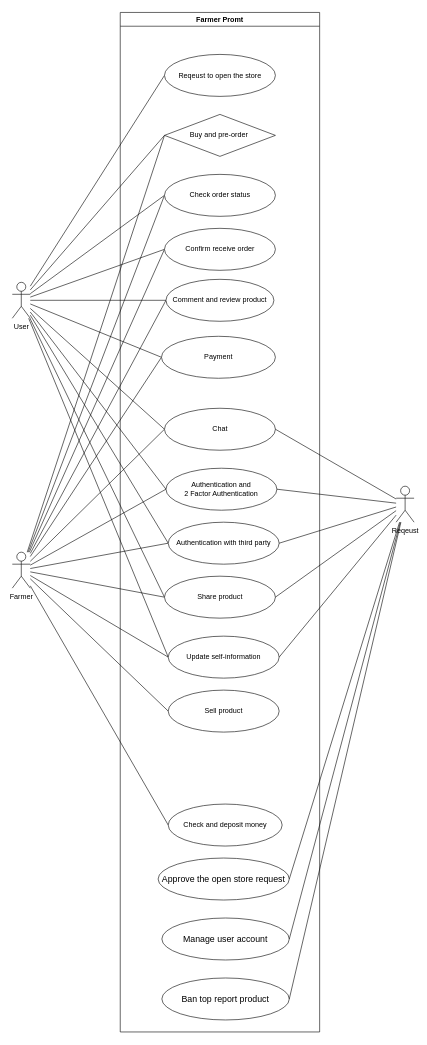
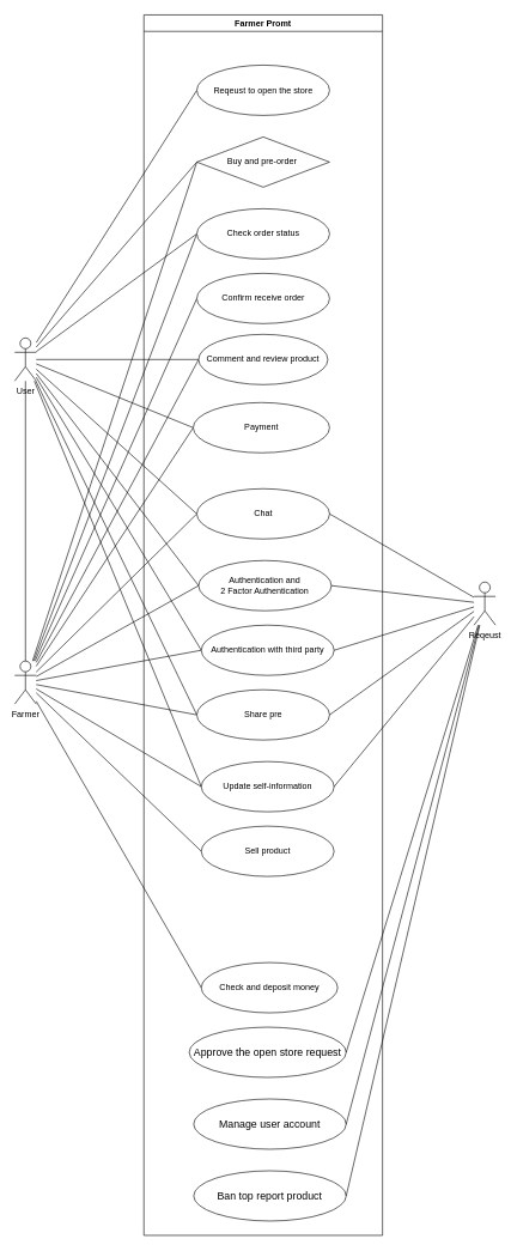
- <mxCell id="21" style="rounded=0;orthogonalLoop=1;jettySize=auto;html=1;entryX=0;entryY=0.5;entryDx=0;entryDy=0;endArrow=none;endFill=0;" parent="1" source="26" target="31" edge="1"><mxGeometry relative="1" as="geometry" /></mxCell>
+ <mxCell id="21" style="rounded=0;orthogonalLoop=1;jettySize=auto;html=1;endArrow=none;endFill=0;" parent="1" source="26" target="14" edge="1"><mxGeometry relative="1" as="geometry" /></mxCell>
- <mxCell id="39" value="Share product" style="ellipse;whiteSpace=wrap;html=1;" parent="27" vertex="1"><mxGeometry x="73.75" y="940" width="185" height="70" as="geometry" /></mxCell>
+ <mxCell id="39" value="Share pre" style="ellipse;whiteSpace=wrap;html=1;" parent="27" vertex="1"><mxGeometry x="73.75" y="940" width="185" height="70" as="geometry" /></mxCell>
